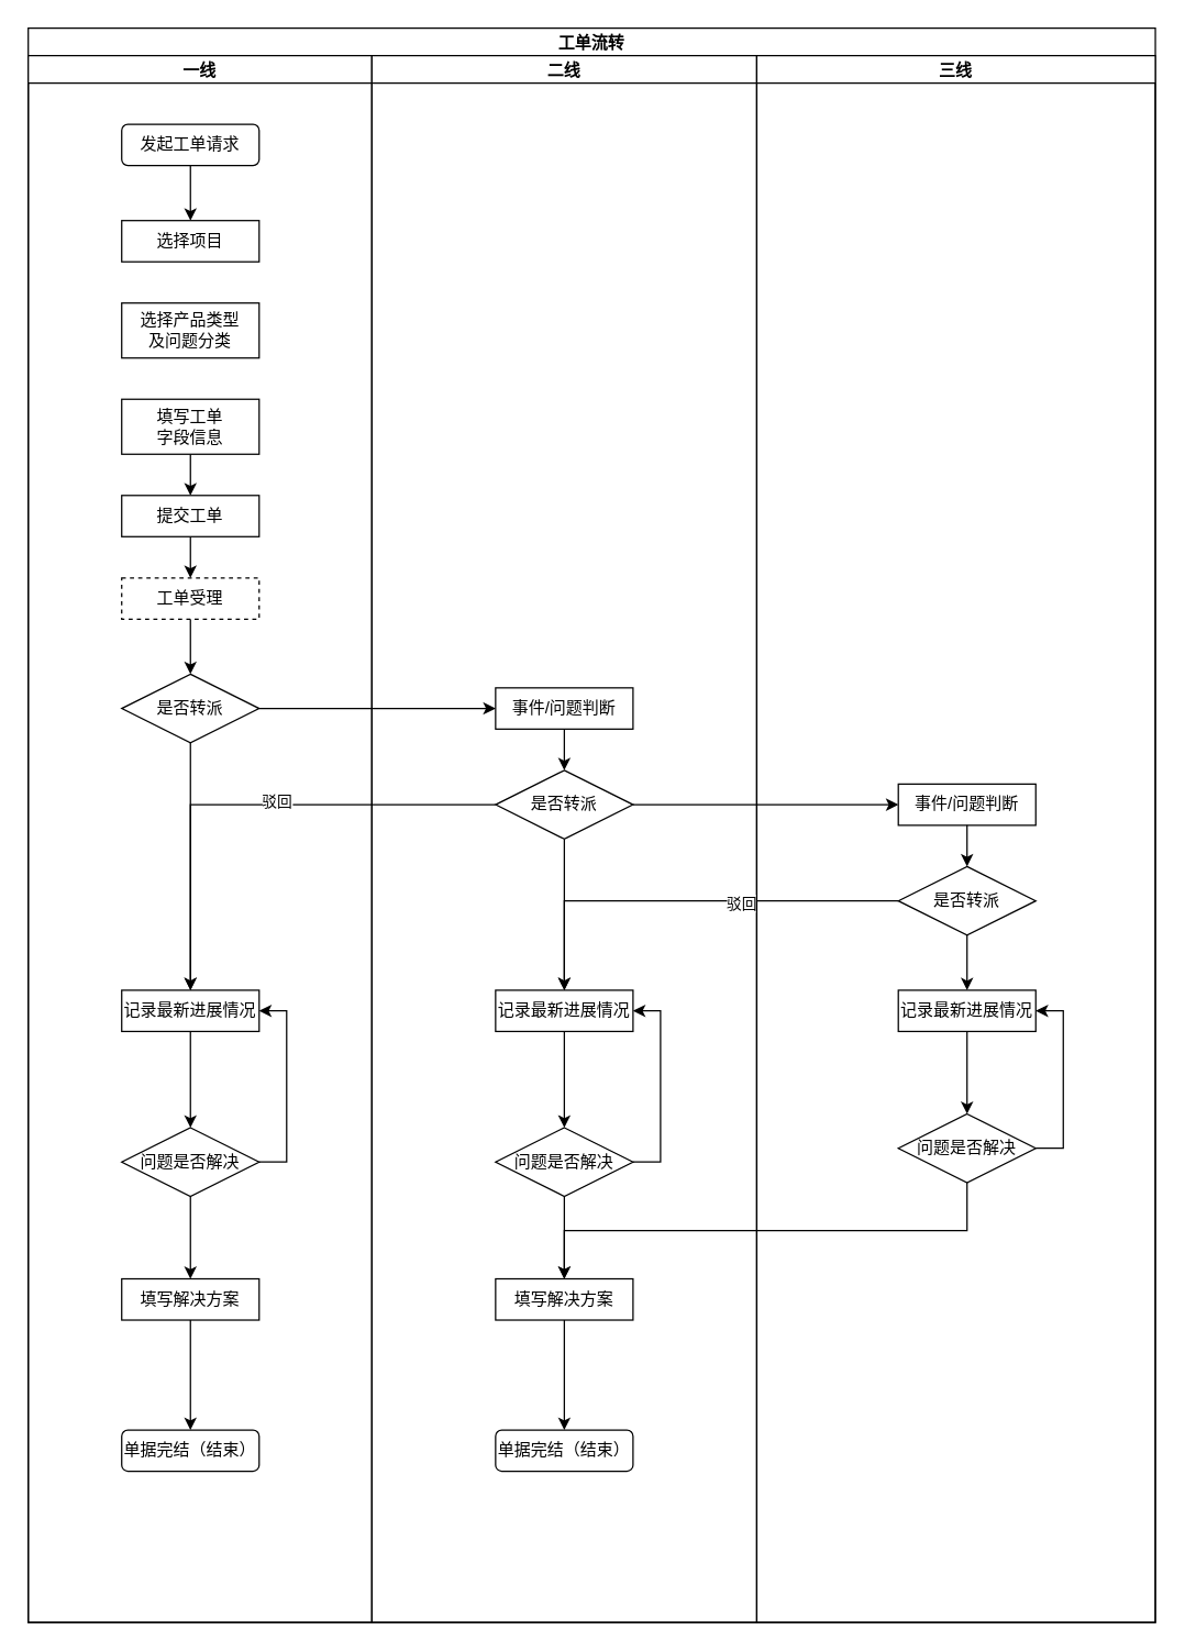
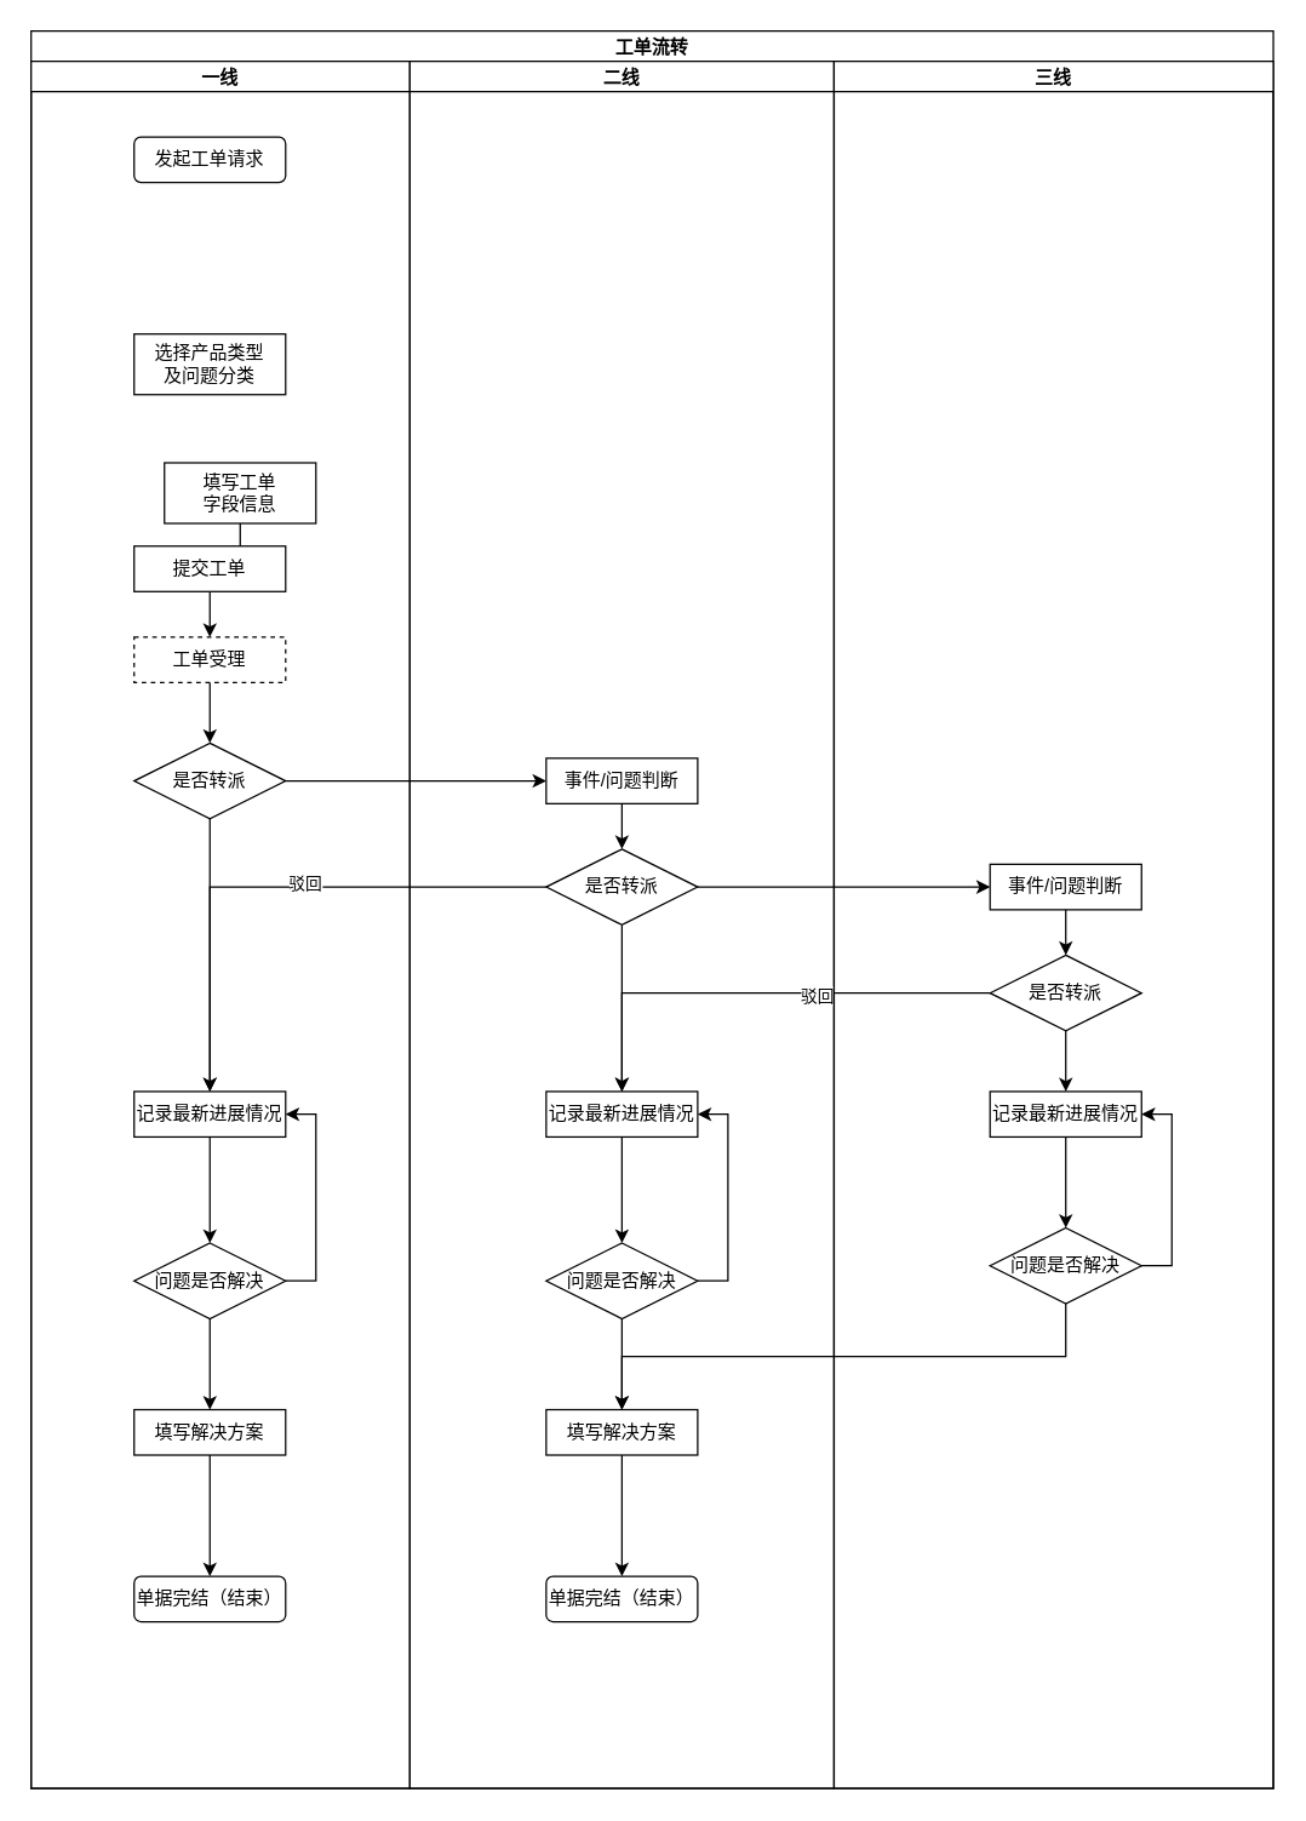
- <mxCell id="4" style="edgeStyle=orthogonalEdgeStyle;rounded=0;orthogonalLoop=1;jettySize=auto;html=1;exitX=0.5;exitY=1;exitDx=0;exitDy=0;entryX=0.5;entryY=0;entryDx=0;entryDy=0;" edge="1" parent="3" source="5" target="6"><mxGeometry relative="1" as="geometry" /></mxCell>
- <mxCell id="6" value="选择项目" style="rounded=0;whiteSpace=wrap;html=1;" vertex="1" parent="3"><mxGeometry x="68" y="120" width="100" height="30" as="geometry" /></mxCell>
- <mxCell id="9" value="填写工单&lt;br&gt;字段信息" style="rounded=0;whiteSpace=wrap;html=1;" vertex="1" parent="3"><mxGeometry x="68" y="250" width="100" height="40" as="geometry" /></mxCell>
+ <mxCell id="9" value="填写工单&lt;br&gt;字段信息" style="rounded=0;whiteSpace=wrap;html=1;" vertex="1" parent="3"><mxGeometry x="88" y="265" width="100" height="40" as="geometry" /></mxCell>
